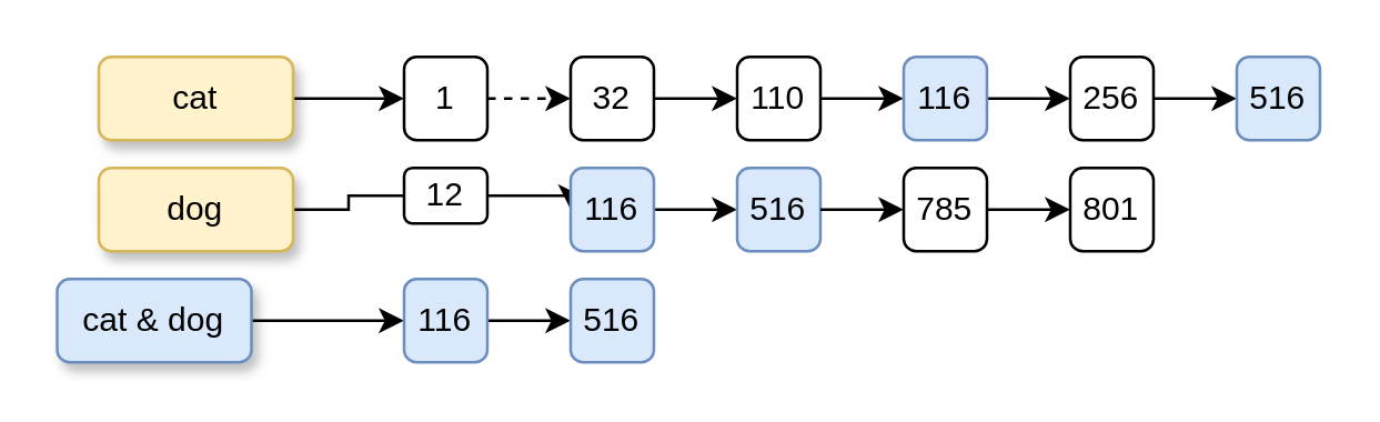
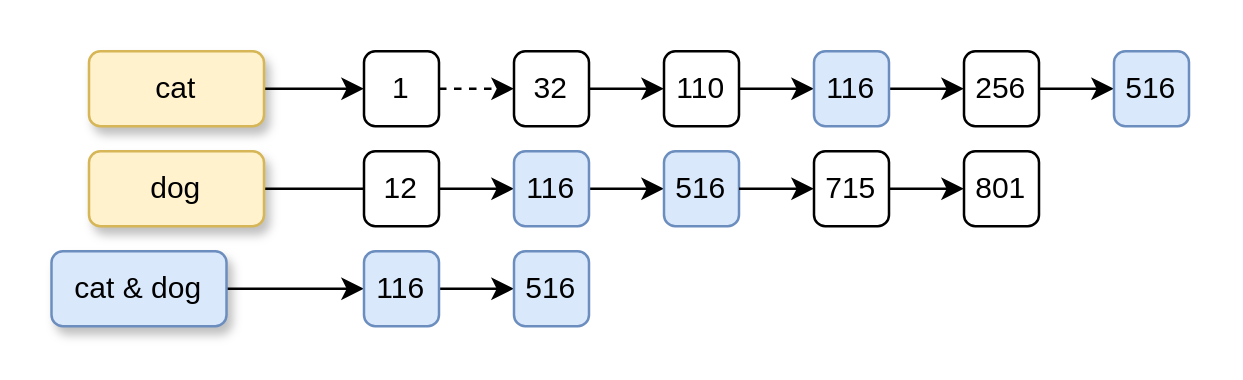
- <mxCell id="18" value="12" style="rounded=1;whiteSpace=wrap;html=1;" vertex="1" parent="1"><mxGeometry x="145" y="60" width="30" height="20" as="geometry" /></mxCell>
+ <mxCell id="18" value="12" style="rounded=1;whiteSpace=wrap;html=1;" vertex="1" parent="1"><mxGeometry x="145" y="60" width="30" height="30" as="geometry" /></mxCell>
- <mxCell id="25" value="785" style="rounded=1;whiteSpace=wrap;html=1;" vertex="1" parent="1"><mxGeometry x="325" y="60" width="30" height="30" as="geometry" /></mxCell>
+ <mxCell id="25" value="715" style="rounded=1;whiteSpace=wrap;html=1;" vertex="1" parent="1"><mxGeometry x="325" y="60" width="30" height="30" as="geometry" /></mxCell>
